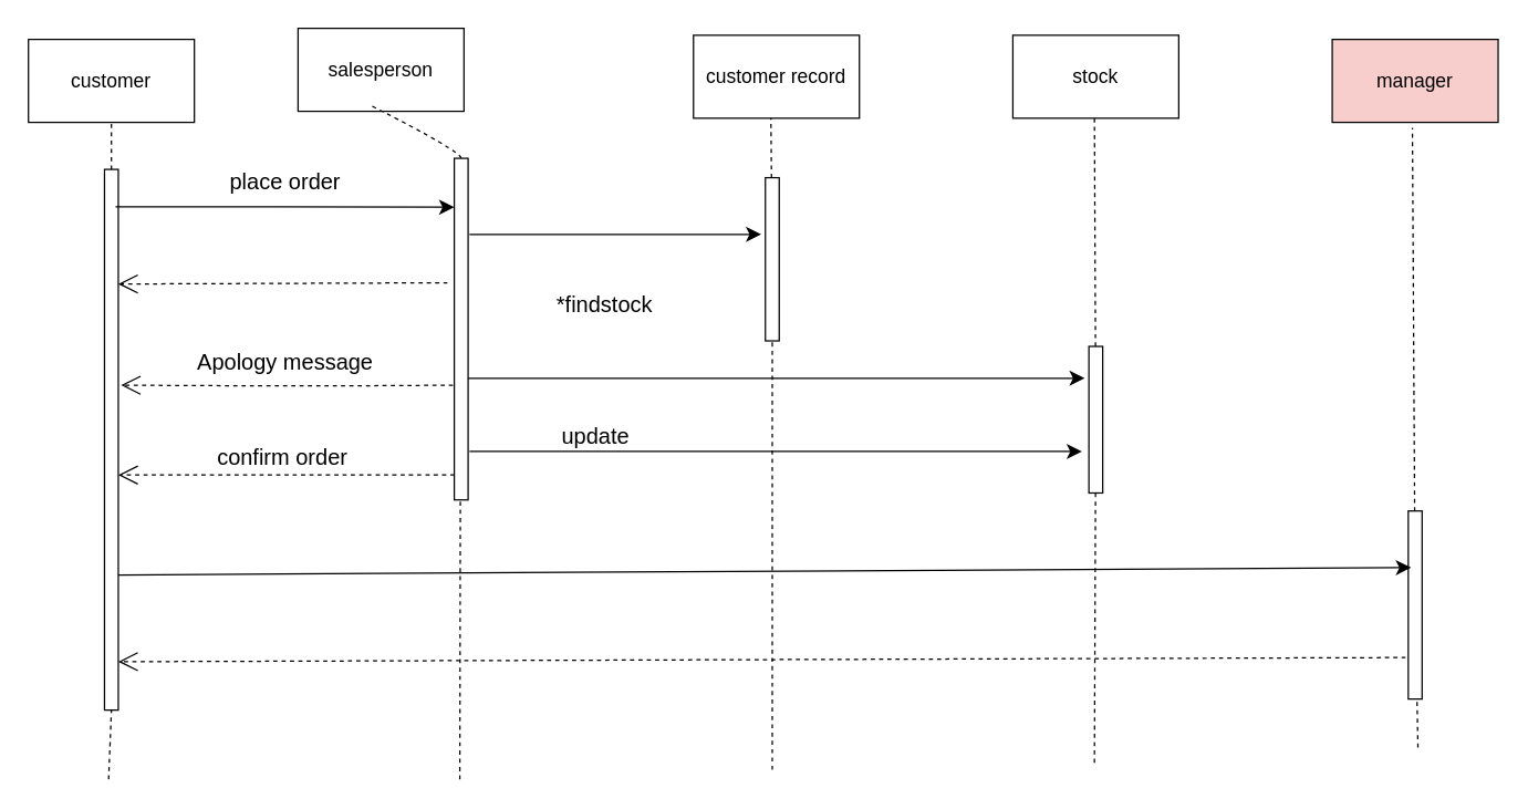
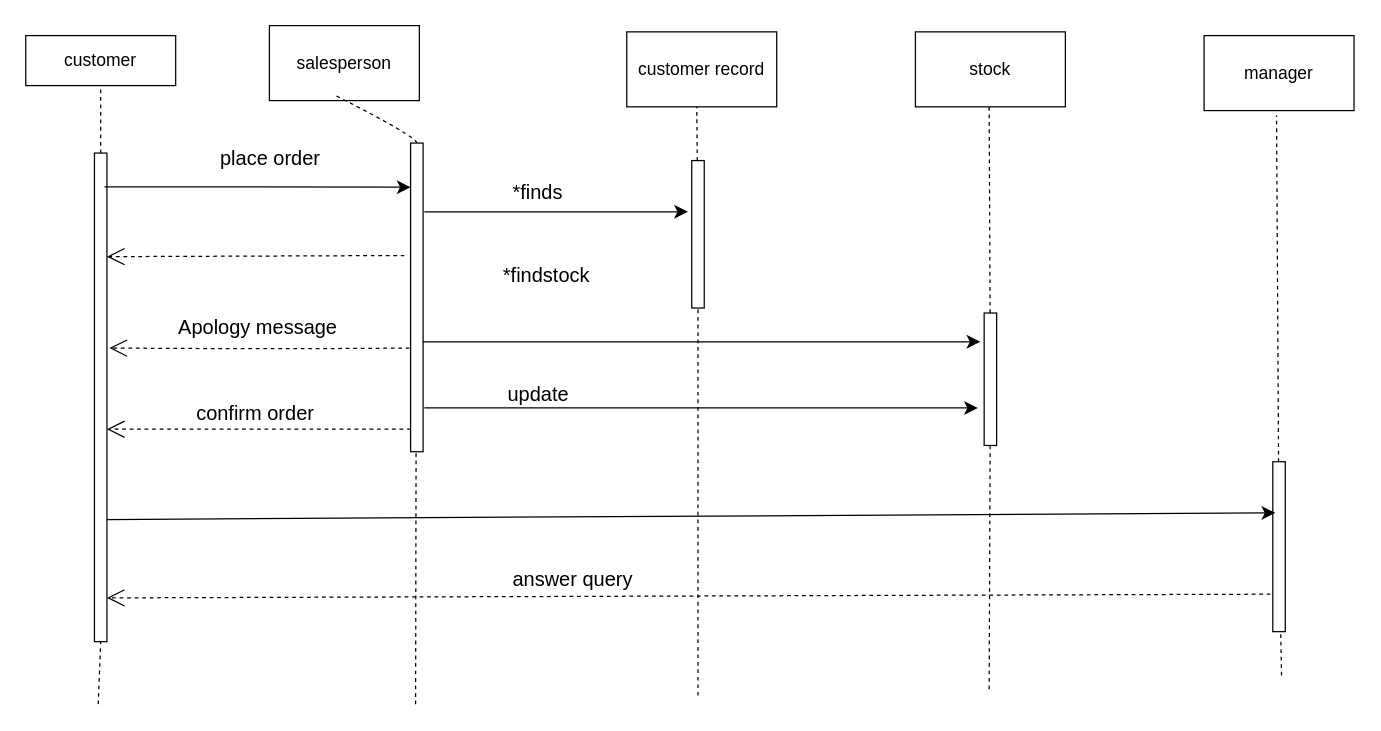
- <mxCell id="2" value="&lt;font style=&quot;font-size: 14px;&quot;&gt;customer&lt;/font&gt;" style="rounded=0;whiteSpace=wrap;html=1;" vertex="1" parent="1"><mxGeometry x="20" y="28" width="120" height="60" as="geometry" /></mxCell>
+ <mxCell id="2" value="&lt;font style=&quot;font-size: 14px;&quot;&gt;customer&lt;/font&gt;" style="rounded=0;whiteSpace=wrap;html=1;" vertex="1" parent="1"><mxGeometry x="20" y="28" width="120" height="40" as="geometry" /></mxCell>
- <mxCell id="6" value="&lt;font style=&quot;font-size: 14px;&quot;&gt;manager&lt;/font&gt;" style="rounded=0;whiteSpace=wrap;html=1;fillColor=#f8cecc;" vertex="1" parent="1"><mxGeometry x="963" y="28" width="120" height="60" as="geometry" /></mxCell>
+ <mxCell id="6" value="&lt;font style=&quot;font-size: 14px;&quot;&gt;manager&lt;/font&gt;" style="rounded=0;whiteSpace=wrap;html=1;" vertex="1" parent="1"><mxGeometry x="963" y="28" width="120" height="60" as="geometry" /></mxCell>
- <mxCell id="27" value="place order" style="text;html=1;align=center;verticalAlign=middle;whiteSpace=wrap;rounded=0;fontSize=16;" vertex="1" parent="1"><mxGeometry x="158" y="116" width="96" height="30" as="geometry" /></mxCell>
+ <mxCell id="27" value="place order" style="text;html=1;align=center;verticalAlign=middle;whiteSpace=wrap;rounded=0;fontSize=16;" vertex="1" parent="1"><mxGeometry x="168" y="111" width="96" height="30" as="geometry" /></mxCell>
+ <mxCell id="30" value="*finds" style="text;html=1;align=center;verticalAlign=middle;whiteSpace=wrap;rounded=0;fontSize=16;" vertex="1" parent="1"><mxGeometry x="400" y="138" width="60" height="30" as="geometry" /></mxCell>
+ <mxCell id="33" value="answer query" style="text;html=1;align=center;verticalAlign=middle;whiteSpace=wrap;rounded=0;fontSize=16;" vertex="1" parent="1"><mxGeometry x="397" y="448" width="122" height="30" as="geometry" /></mxCell>
